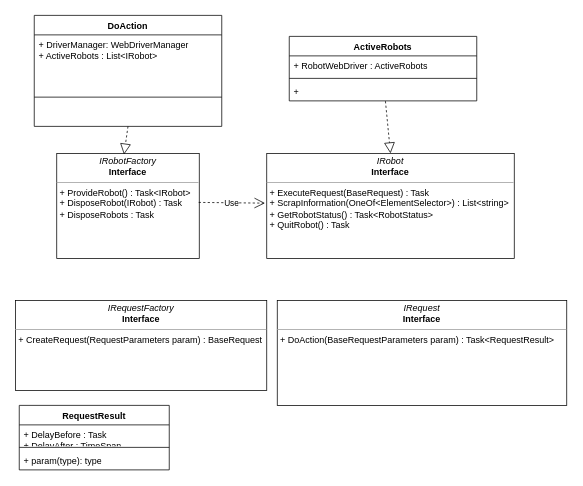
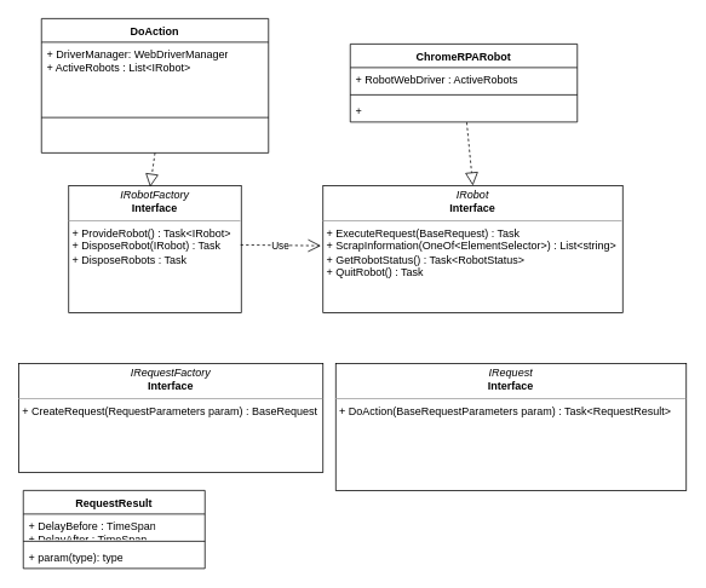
- <mxCell id="6" value="ActiveRobots" style="swimlane;fontStyle=1;align=center;verticalAlign=top;childLayout=stackLayout;horizontal=1;startSize=26;horizontalStack=0;resizeParent=1;resizeParentMax=0;resizeLast=0;collapsible=1;marginBottom=0;whiteSpace=wrap;html=1;" vertex="1" parent="1"><mxGeometry x="385" y="48" width="250" height="86" as="geometry" /></mxCell>
+ <mxCell id="6" value="ChromeRPARobot" style="swimlane;fontStyle=1;align=center;verticalAlign=top;childLayout=stackLayout;horizontal=1;startSize=26;horizontalStack=0;resizeParent=1;resizeParentMax=0;resizeLast=0;collapsible=1;marginBottom=0;whiteSpace=wrap;html=1;" vertex="1" parent="1"><mxGeometry x="385" y="48" width="250" height="86" as="geometry" /></mxCell>
- <mxCell id="12" value="+ DelayBefore : Task&lt;br&gt;+ DelayAfter : TimeSpan" style="text;strokeColor=none;fillColor=none;align=left;verticalAlign=top;spacingLeft=4;spacingRight=4;overflow=hidden;rotatable=0;points=[[0,0.5],[1,0.5]];portConstraint=eastwest;whiteSpace=wrap;html=1;" vertex="1" parent="11"><mxGeometry y="26" width="200" height="26" as="geometry" /></mxCell>
+ <mxCell id="12" value="+ DelayBefore : TimeSpan&lt;br&gt;+ DelayAfter : TimeSpan" style="text;strokeColor=none;fillColor=none;align=left;verticalAlign=top;spacingLeft=4;spacingRight=4;overflow=hidden;rotatable=0;points=[[0,0.5],[1,0.5]];portConstraint=eastwest;whiteSpace=wrap;html=1;" vertex="1" parent="11"><mxGeometry y="26" width="200" height="26" as="geometry" /></mxCell>
